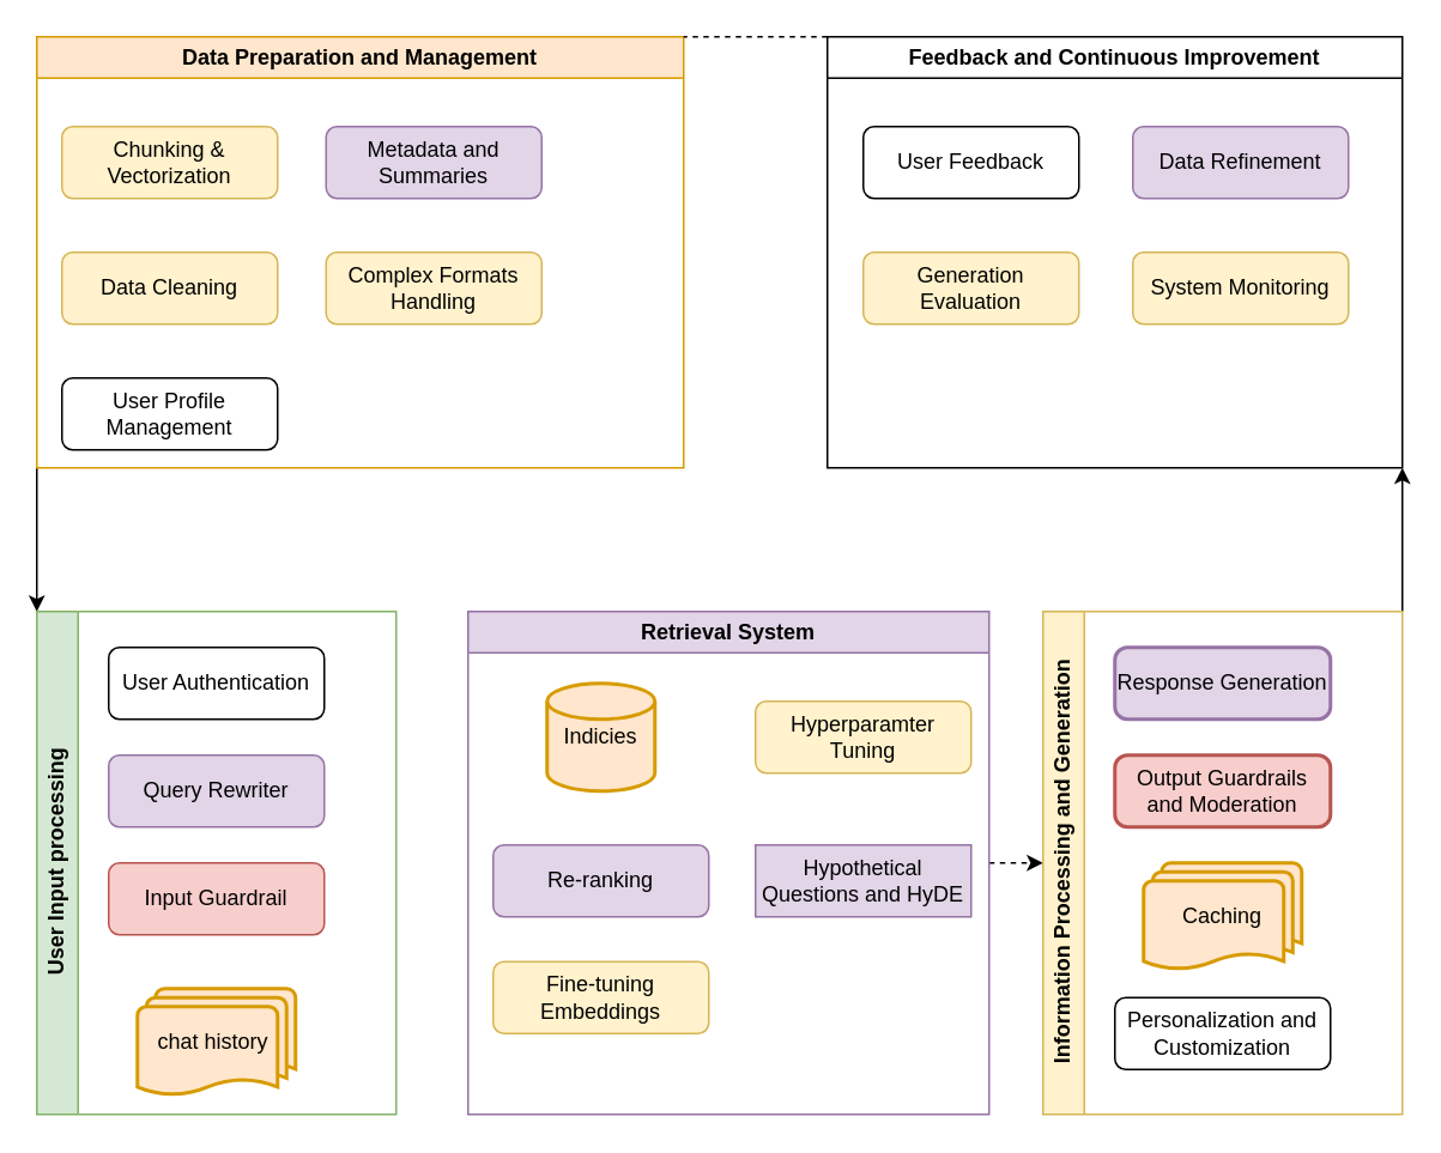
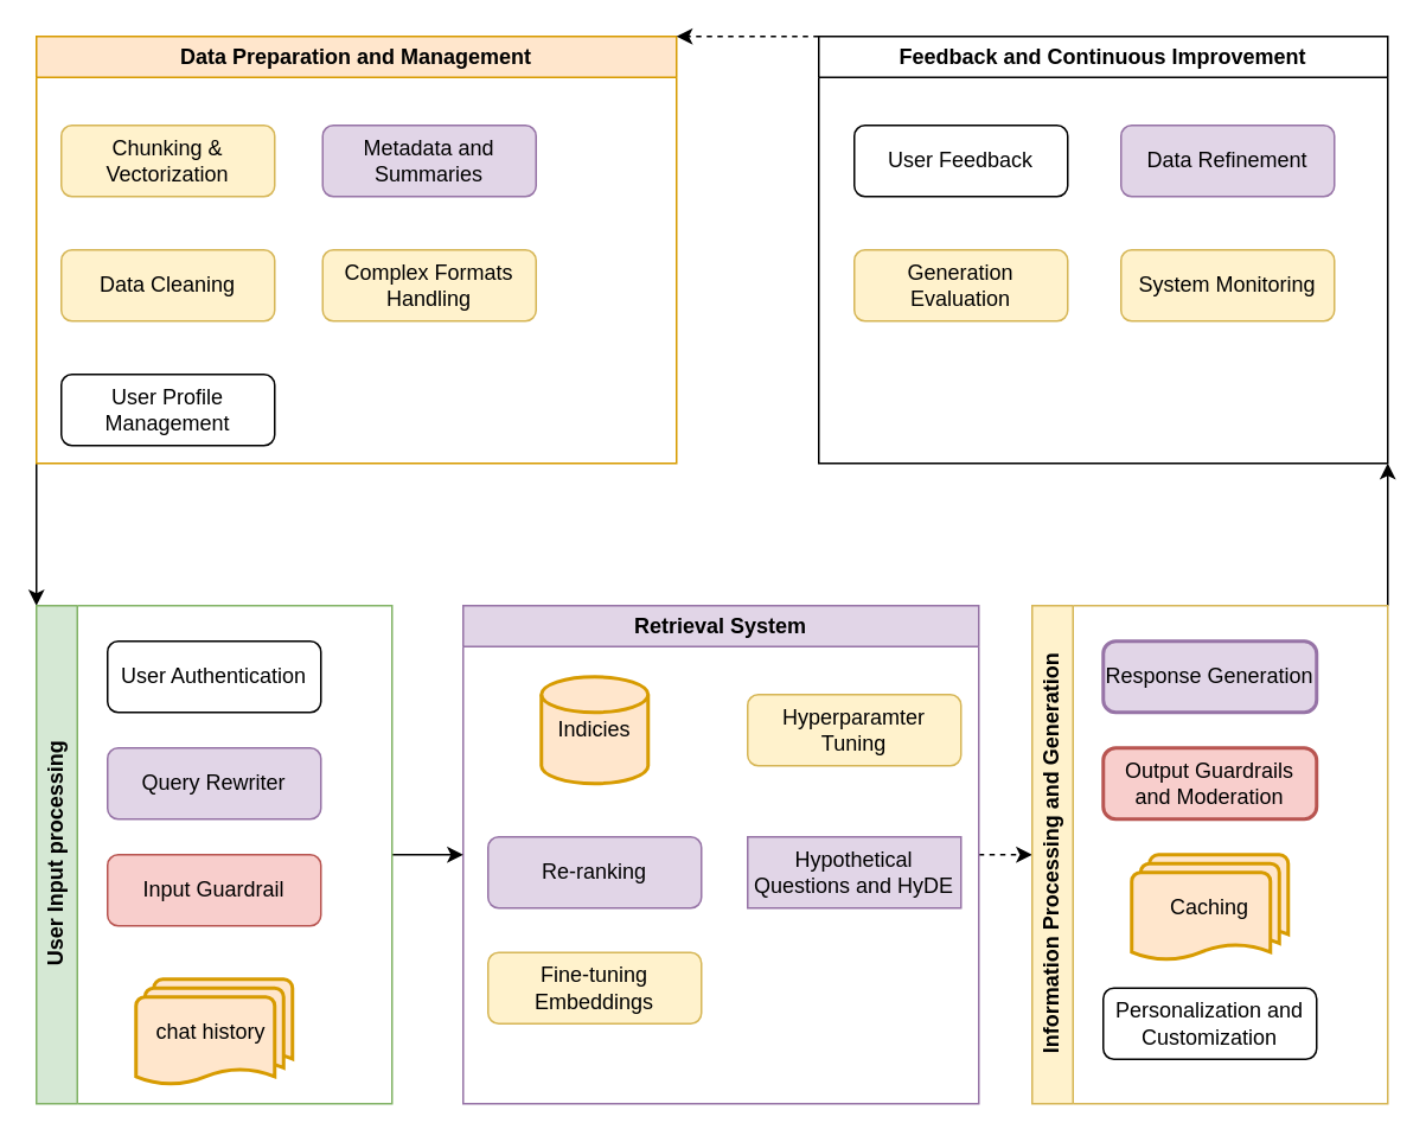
- <mxCell id="28" style="edgeStyle=orthogonalEdgeStyle;rounded=0;orthogonalLoop=1;jettySize=auto;html=1;exitX=0;exitY=0;exitDx=0;exitDy=0;entryX=1;entryY=0;entryDx=0;entryDy=0;dashed=1;endArrow=none;" edge="1" parent="1" source="29" target="10"><mxGeometry relative="1" as="geometry"><Array as="points"><mxPoint x="420" y="20" /><mxPoint x="420" y="20" /></Array></mxGeometry></mxCell>
+ <mxCell id="28" style="edgeStyle=orthogonalEdgeStyle;rounded=0;orthogonalLoop=1;jettySize=auto;html=1;exitX=0;exitY=0;exitDx=0;exitDy=0;entryX=1;entryY=0;entryDx=0;entryDy=0;dashed=1;" edge="1" parent="1" source="29" target="10"><mxGeometry relative="1" as="geometry"><Array as="points"><mxPoint x="420" y="20" /><mxPoint x="420" y="20" /></Array></mxGeometry></mxCell>
+ <mxCell id="16" style="edgeStyle=orthogonalEdgeStyle;rounded=0;orthogonalLoop=1;jettySize=auto;html=1;exitX=1;exitY=0.5;exitDx=0;exitDy=0;entryX=0;entryY=0.5;entryDx=0;entryDy=0;" edge="1" parent="1" source="17" target="3"><mxGeometry relative="1" as="geometry" /></mxCell>
